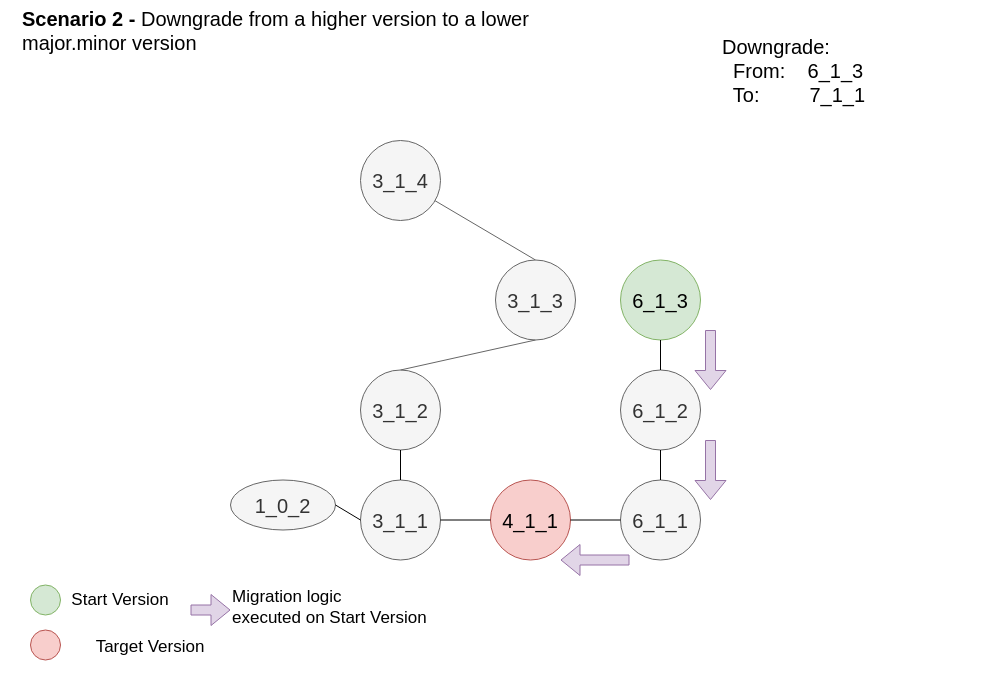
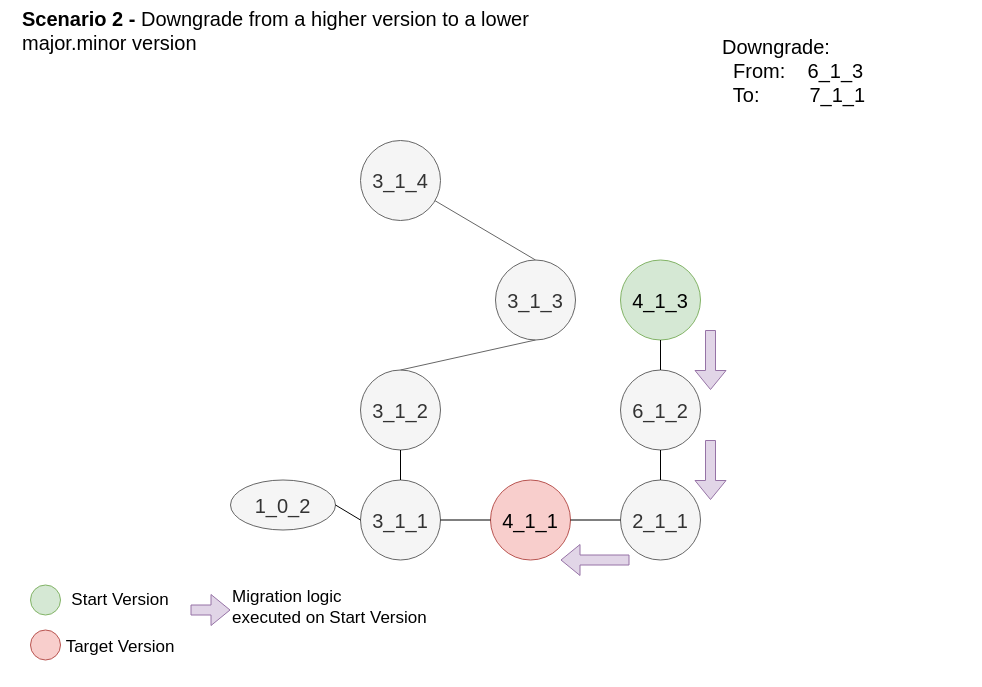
- <mxCell id="10" value="&lt;font style=&quot;font-size: 20px&quot;&gt;6_1_3&lt;/font&gt;" style="ellipse;whiteSpace=wrap;html=1;aspect=fixed;shadow=0;fillColor=#d5e8d4;strokeColor=#82b366;" parent="1" vertex="1"><mxGeometry x="620" y="259.5" width="80" height="80" as="geometry" /></mxCell>
+ <mxCell id="10" value="&lt;font style=&quot;font-size: 20px&quot;&gt;4_1_3&lt;/font&gt;" style="ellipse;whiteSpace=wrap;html=1;aspect=fixed;shadow=0;fillColor=#d5e8d4;strokeColor=#82b366;" parent="1" vertex="1"><mxGeometry x="620" y="259.5" width="80" height="80" as="geometry" /></mxCell>
- <mxCell id="5" value="&lt;font style=&quot;font-size: 20px&quot;&gt;6_1_1&lt;/font&gt;" style="ellipse;whiteSpace=wrap;html=1;aspect=fixed;shadow=0;fillColor=#f5f5f5;strokeColor=#666666;fontColor=#333333;" parent="1" vertex="1"><mxGeometry x="620" y="479.5" width="80" height="80" as="geometry" /></mxCell>
+ <mxCell id="5" value="&lt;font style=&quot;font-size: 20px&quot;&gt;2_1_1&lt;/font&gt;" style="ellipse;whiteSpace=wrap;html=1;aspect=fixed;shadow=0;fillColor=#f5f5f5;strokeColor=#666666;fontColor=#333333;" parent="1" vertex="1"><mxGeometry x="620" y="479.5" width="80" height="80" as="geometry" /></mxCell>
- <mxCell id="26" value="Target Version" style="text;html=1;strokeColor=none;fillColor=none;align=center;verticalAlign=middle;whiteSpace=wrap;rounded=0;fontSize=17;" parent="1" vertex="1"><mxGeometry x="90" y="629.5" width="120" height="35" as="geometry" /></mxCell>
+ <mxCell id="26" value="Target Version" style="text;html=1;strokeColor=none;fillColor=none;align=center;verticalAlign=middle;whiteSpace=wrap;rounded=0;fontSize=17;" parent="1" vertex="1"><mxGeometry x="60" y="629.5" width="120" height="35" as="geometry" /></mxCell>
